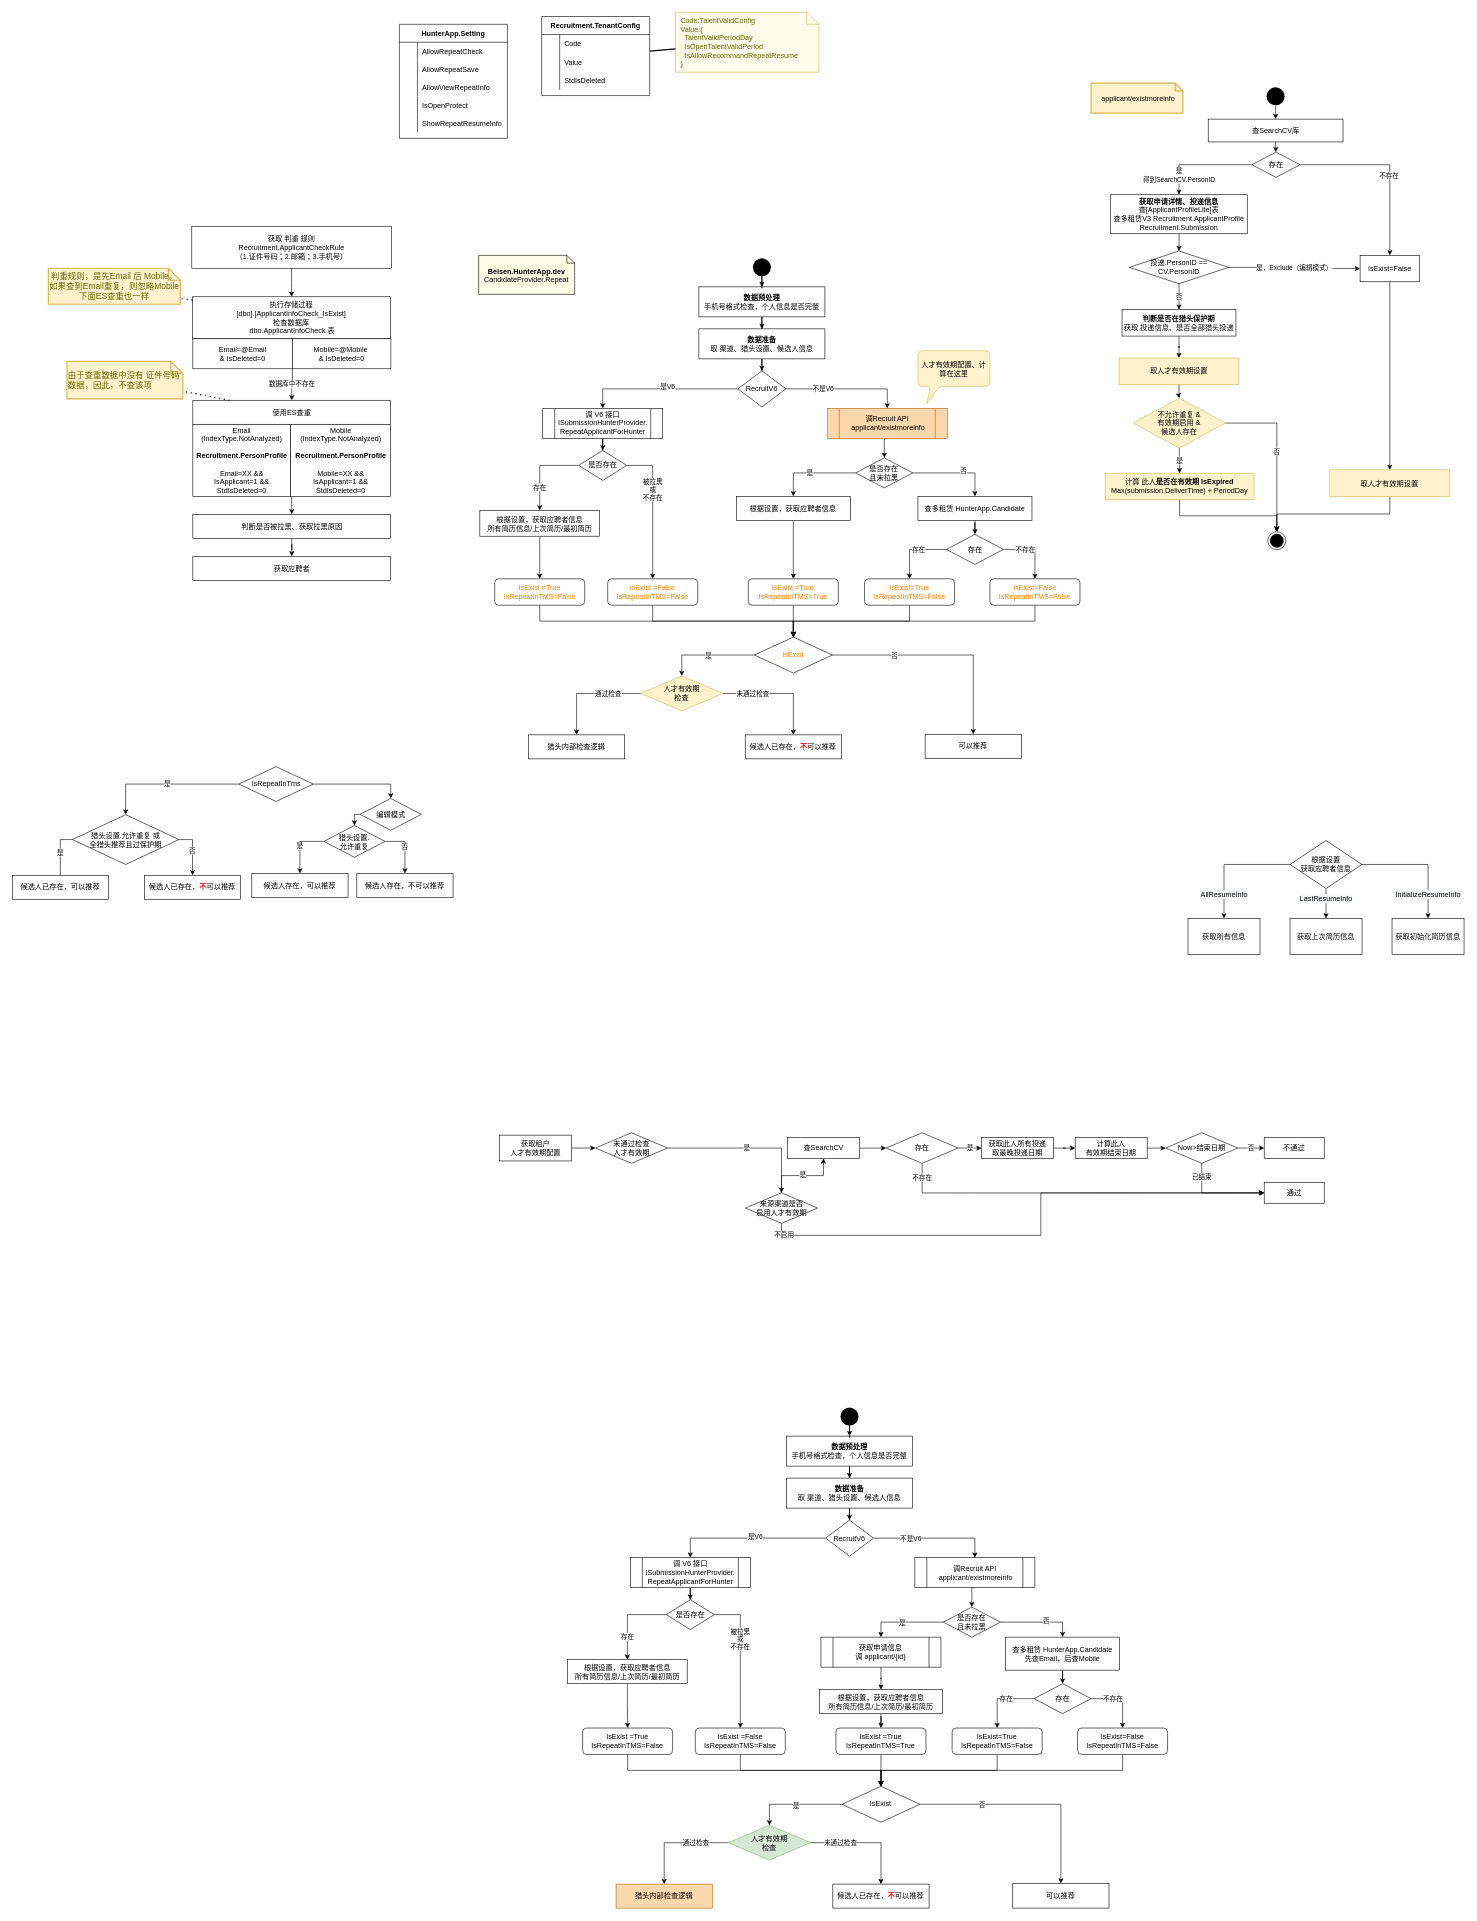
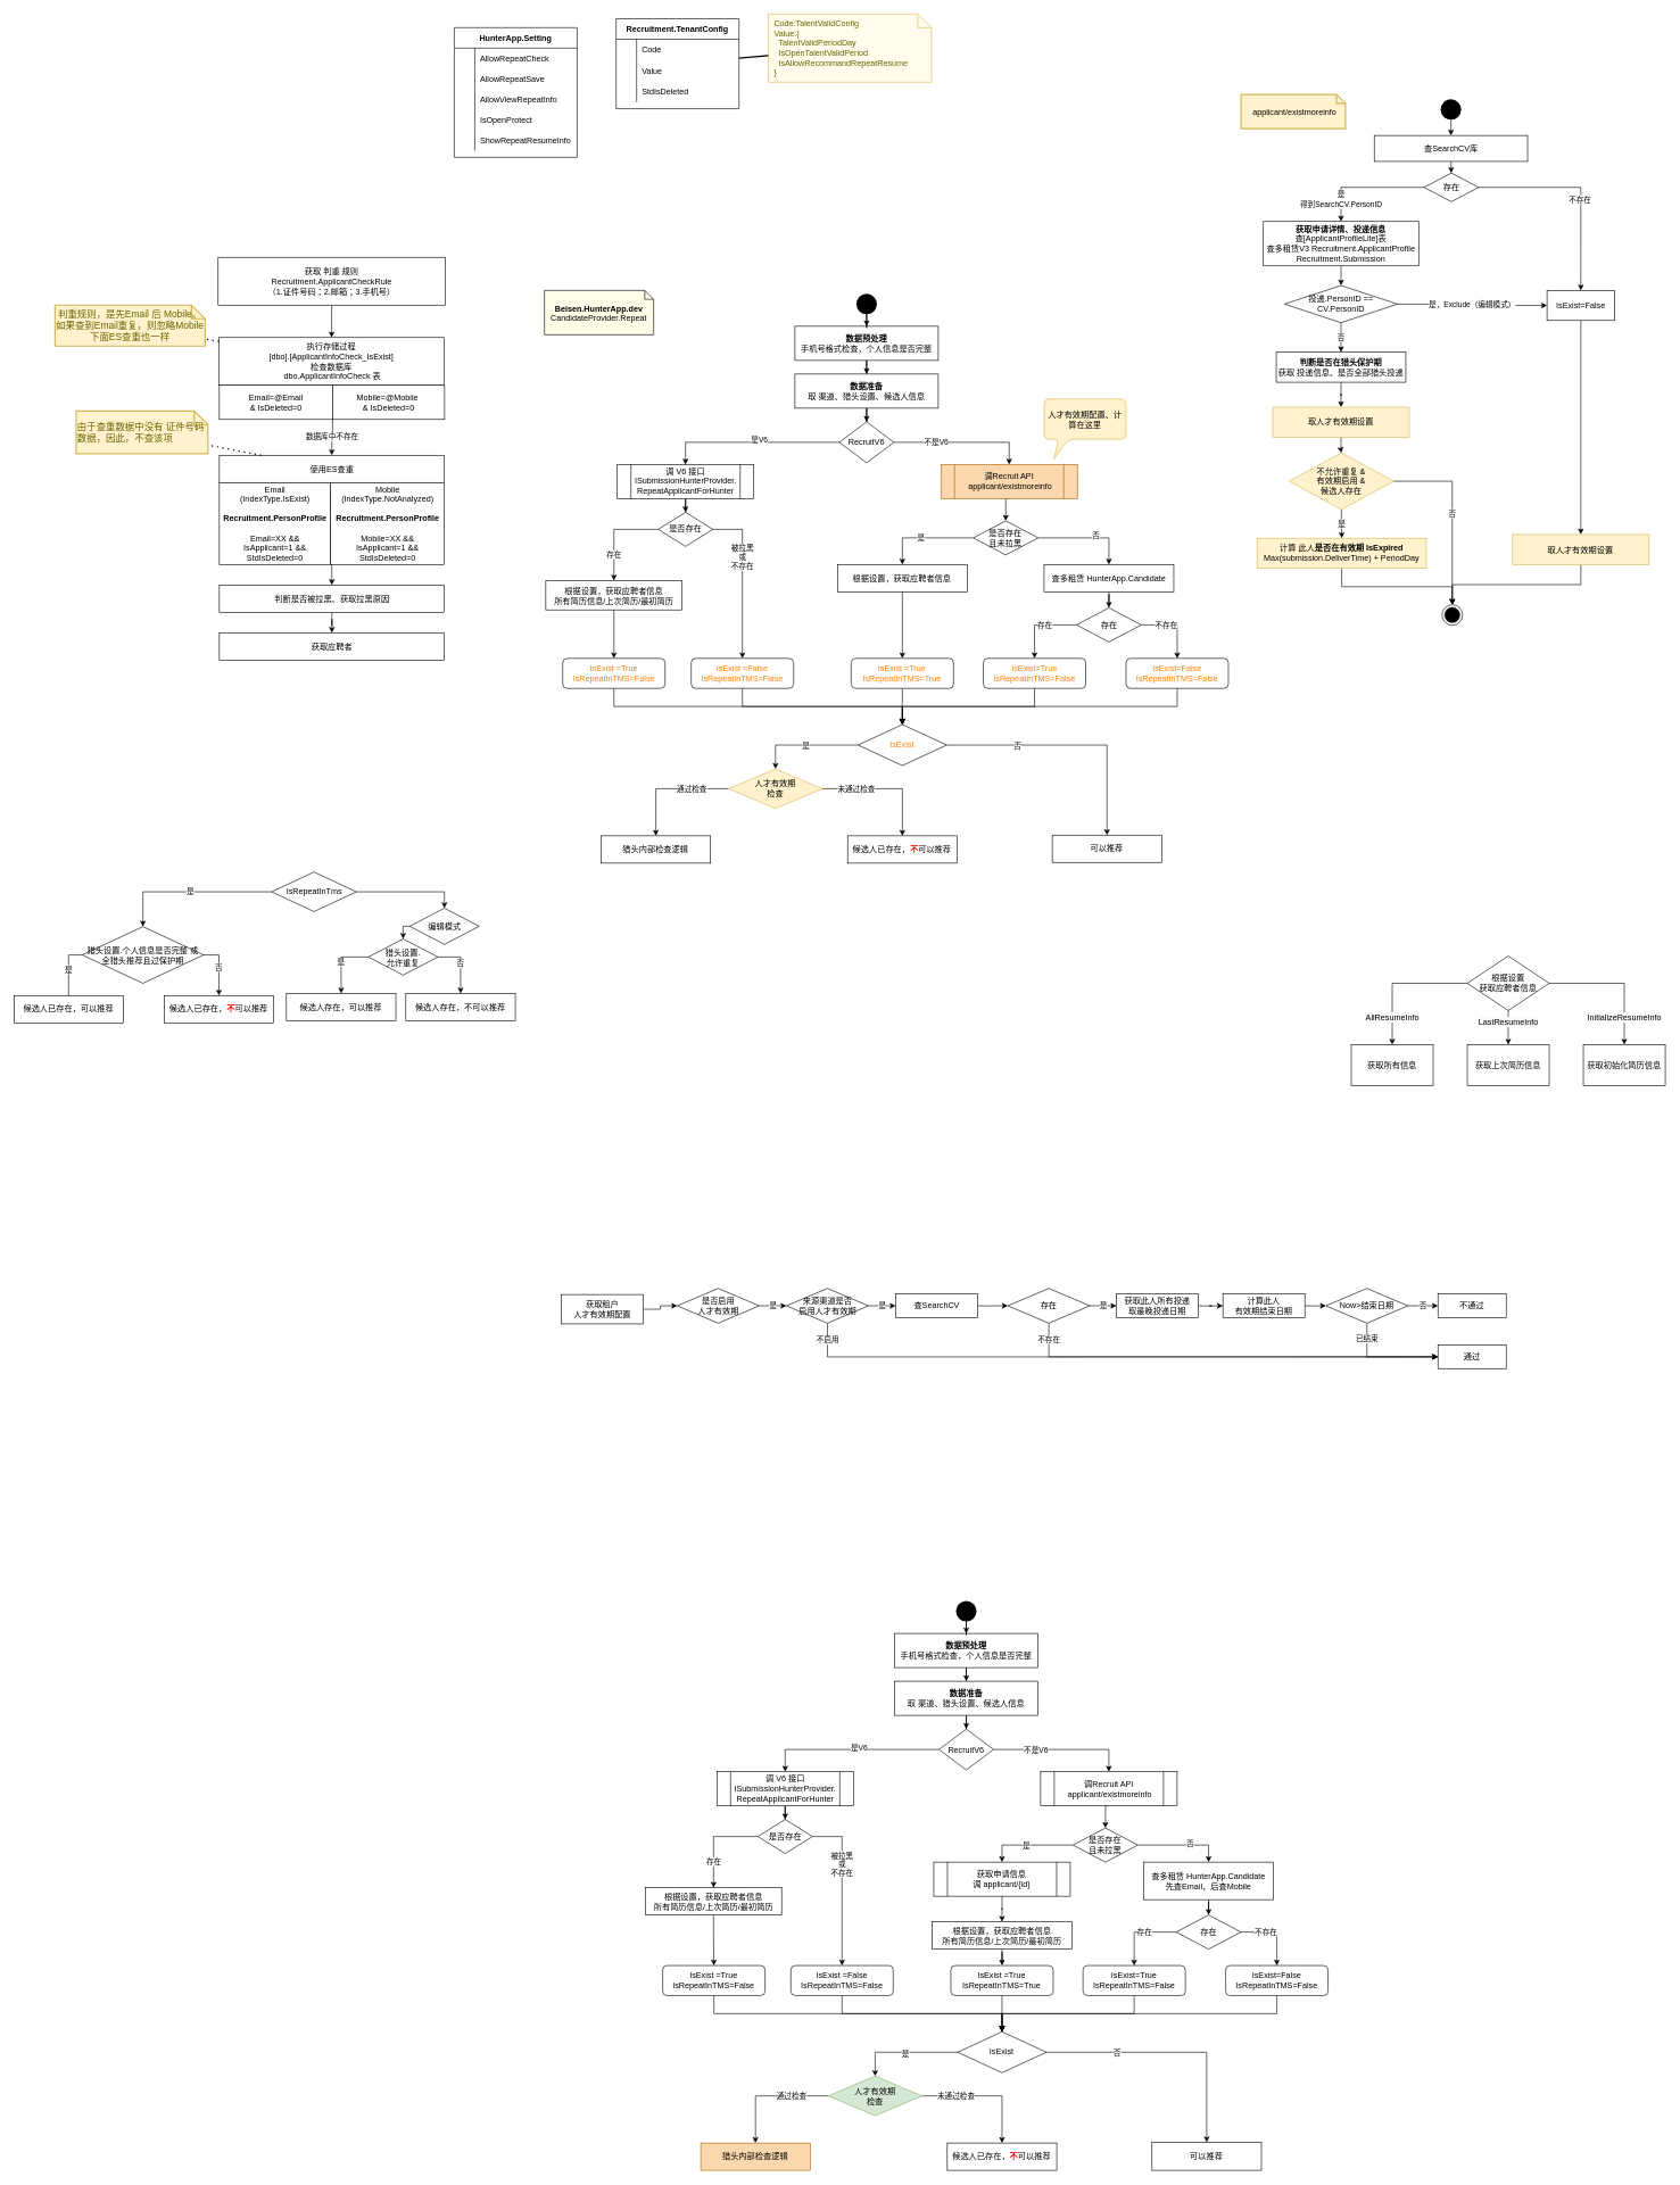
- <mxCell id="20" value="Email&lt;br&gt;(IndexType.NotAnalyzed)&lt;br&gt;&lt;br&gt;&lt;b&gt;Recruitment.PersonProfile&lt;br&gt;&lt;/b&gt;&lt;br&gt;Email=XX &amp;amp;&amp;amp;&lt;br&gt;IsApplicant=1 &amp;amp;&amp;amp;&lt;br&gt;StdIsDeleted=0" style="rounded=0;whiteSpace=wrap;html=1;" parent="1" vertex="1"><mxGeometry x="320.75" y="706.5" width="163" height="120" as="geometry" /></mxCell>
+ <mxCell id="20" value="Email&lt;br&gt;(IndexType.IsExist)&lt;br&gt;&lt;br&gt;&lt;b&gt;Recruitment.PersonProfile&lt;br&gt;&lt;/b&gt;&lt;br&gt;Email=XX &amp;amp;&amp;amp;&lt;br&gt;IsApplicant=1 &amp;amp;&amp;amp;&lt;br&gt;StdIsDeleted=0" style="rounded=0;whiteSpace=wrap;html=1;" parent="1" vertex="1"><mxGeometry x="320.75" y="706.5" width="163" height="120" as="geometry" /></mxCell>
- <mxCell id="102" value="猎头设置.允许重复 或&lt;br&gt;全猎头推荐且过保护期" style="rhombus;whiteSpace=wrap;html=1;" parent="1" vertex="1"><mxGeometry x="120.01" y="1357" width="177.63" height="83" as="geometry" /></mxCell>
+ <mxCell id="102" value="猎头设置.个人信息是否完整 或&lt;br&gt;全猎头推荐且过保护期" style="rhombus;whiteSpace=wrap;html=1;" parent="1" vertex="1"><mxGeometry x="120.01" y="1357" width="177.63" height="83" as="geometry" /></mxCell>
- <mxCell id="151" value="获取租户&lt;br&gt;人才有效期配置" style="rounded=0;whiteSpace=wrap;html=1;" parent="1" vertex="1"><mxGeometry x="832" y="1891" width="120" height="43" as="geometry" /></mxCell>
+ <mxCell id="151" value="获取租户&lt;br&gt;人才有效期配置" style="rounded=0;whiteSpace=wrap;html=1;" parent="1" vertex="1"><mxGeometry x="822" y="1896" width="120" height="43" as="geometry" /></mxCell>
- <mxCell id="153" value="未通过检查&lt;br&gt;人才有效期" style="rhombus;whiteSpace=wrap;html=1;" parent="1" vertex="1"><mxGeometry x="991.62" y="1887" width="120" height="51" as="geometry" /></mxCell>
+ <mxCell id="153" value="是否启用&lt;br&gt;人才有效期" style="rhombus;whiteSpace=wrap;html=1;" parent="1" vertex="1"><mxGeometry x="991.62" y="1887" width="120" height="51" as="geometry" /></mxCell>
- <mxCell id="158" value="来源渠道是否&lt;br&gt;启用人才有效期" style="rhombus;whiteSpace=wrap;html=1;" parent="1" vertex="1"><mxGeometry x="1241.62" y="1987" width="120" height="51" as="geometry" /></mxCell>
+ <mxCell id="158" value="来源渠道是否&lt;br&gt;启用人才有效期" style="rhombus;whiteSpace=wrap;html=1;" parent="1" vertex="1"><mxGeometry x="1151.62" y="1887" width="120" height="51" as="geometry" /></mxCell>
